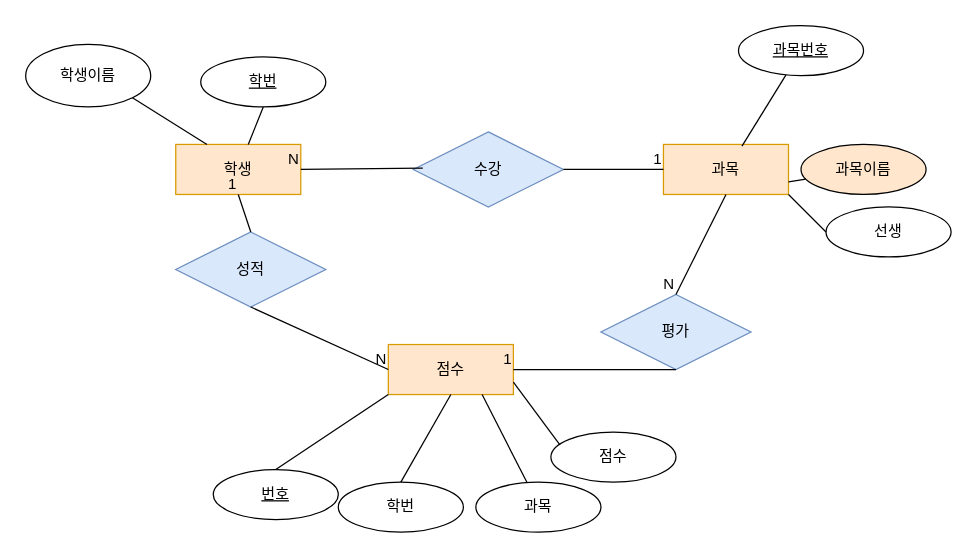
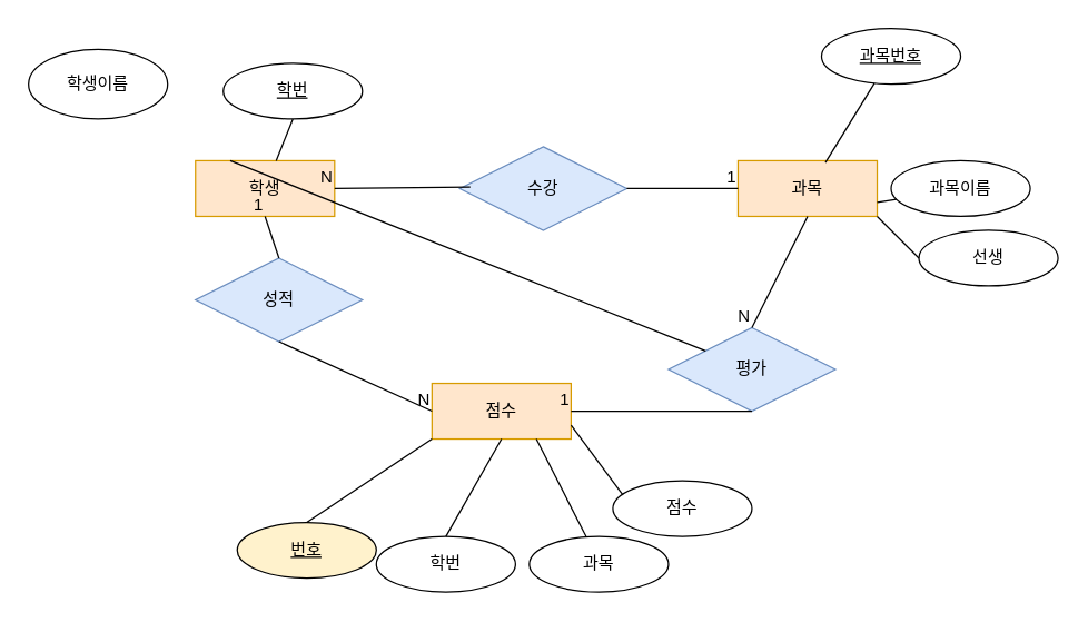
- <mxCell id="34" value="" style="endArrow=none;html=1;rounded=0;entryX=1;entryY=1;entryDx=0;entryDy=0;exitX=0.25;exitY=0;exitDx=0;exitDy=0;" parent="1" source="2" target="9" edge="1"><mxGeometry relative="1" as="geometry"><mxPoint x="220" y="265" as="sourcePoint" /><mxPoint x="380" y="265" as="targetPoint" /></mxGeometry></mxCell>
+ <mxCell id="34" value="" style="endArrow=none;html=1;rounded=0;exitX=0.25;exitY=0;exitDx=0;exitDy=0;" parent="1" source="2" target="7" edge="1"><mxGeometry relative="1" as="geometry"><mxPoint x="220" y="265" as="sourcePoint" /><mxPoint x="380" y="265" as="targetPoint" /></mxGeometry></mxCell>
- <mxCell id="23" value="과목이름" style="ellipse;whiteSpace=wrap;html=1;align=center;fillColor=#ffe6cc;" parent="1" vertex="1"><mxGeometry x="640" y="115" width="100" height="40" as="geometry" /></mxCell>
+ <mxCell id="23" value="과목이름" style="ellipse;whiteSpace=wrap;html=1;align=center;" parent="1" vertex="1"><mxGeometry x="640" y="115" width="100" height="40" as="geometry" /></mxCell>
- <mxCell id="25" value="번호" style="ellipse;whiteSpace=wrap;html=1;align=center;fontStyle=4;" parent="1" vertex="1"><mxGeometry x="170" y="375" width="100" height="40" as="geometry" /></mxCell>
+ <mxCell id="25" value="번호" style="ellipse;whiteSpace=wrap;html=1;align=center;fontStyle=4;fillColor=#fff2cc;" parent="1" vertex="1"><mxGeometry x="170" y="375" width="100" height="40" as="geometry" /></mxCell>
